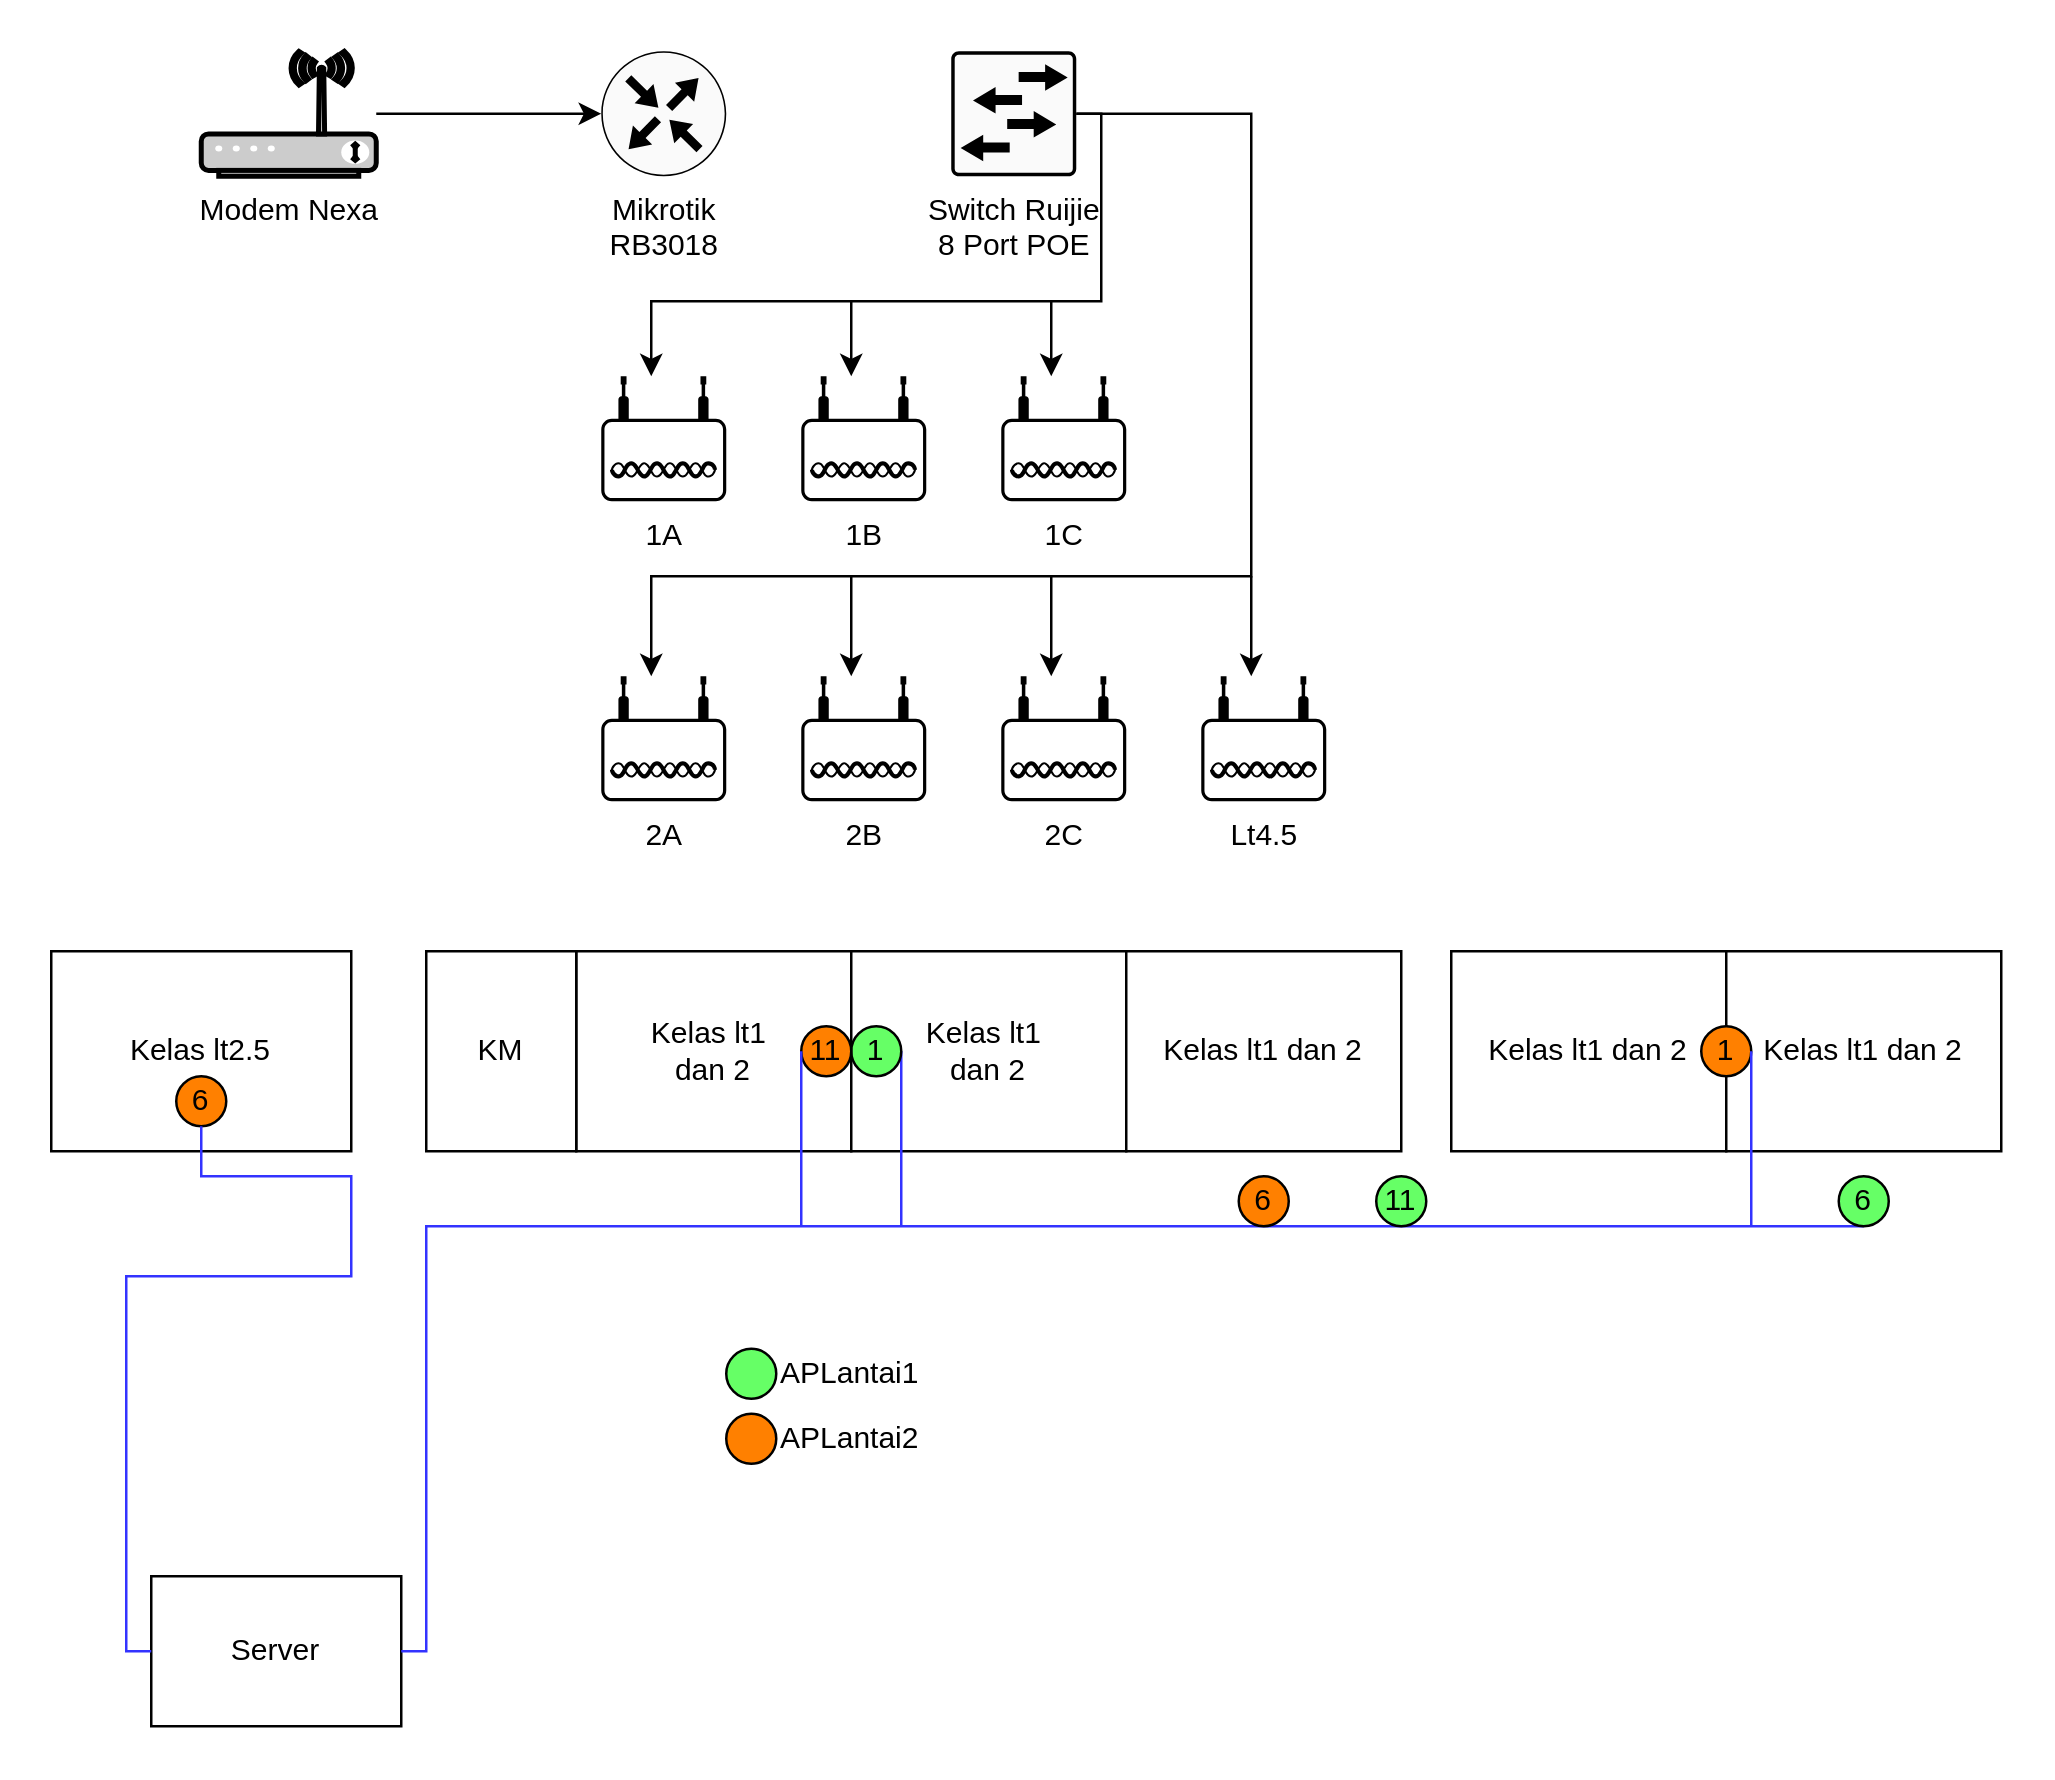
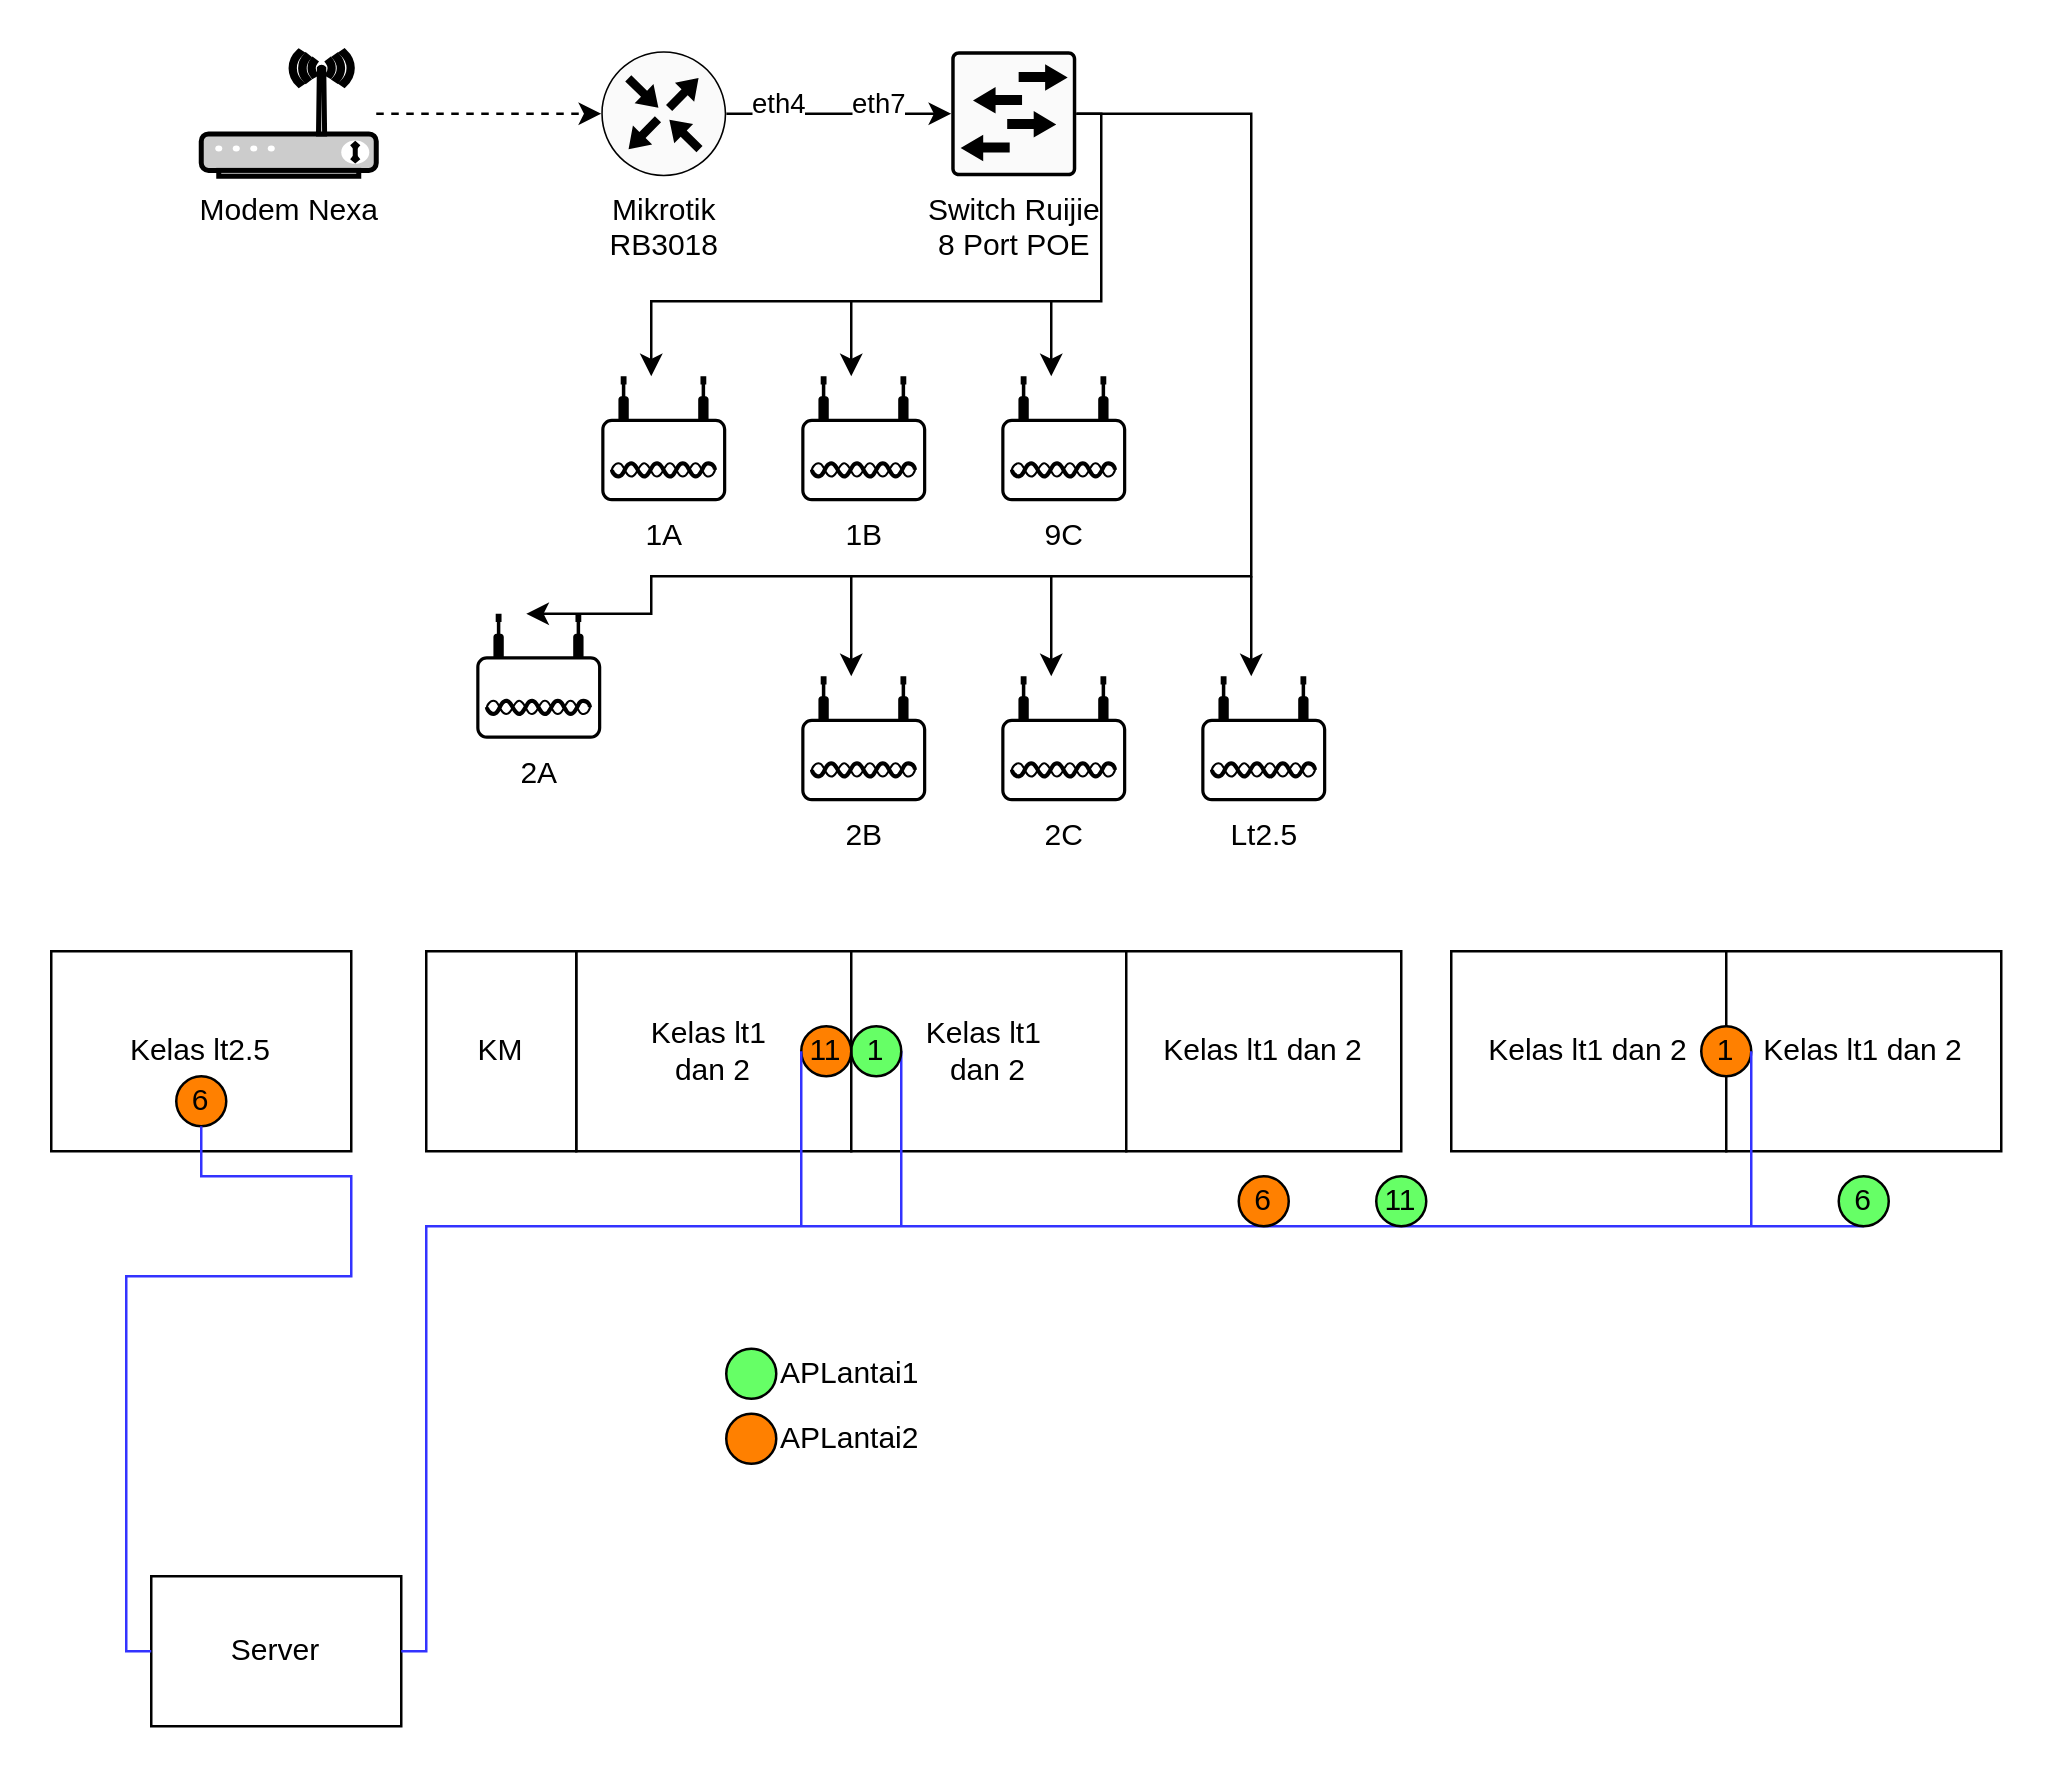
- <mxCell id="2" value="" style="edgeStyle=orthogonalEdgeStyle;rounded=0;orthogonalLoop=1;jettySize=auto;html=1;" parent="1" source="3" target="7" edge="1"><mxGeometry relative="1" as="geometry" /></mxCell>
+ <mxCell id="2" value="" style="edgeStyle=orthogonalEdgeStyle;rounded=0;orthogonalLoop=1;jettySize=auto;html=1;dashed=1;" parent="1" source="3" target="7" edge="1"><mxGeometry relative="1" as="geometry" /></mxCell>
+ <mxCell id="4" value="" style="edgeStyle=orthogonalEdgeStyle;rounded=0;orthogonalLoop=1;jettySize=auto;html=1;" parent="1" source="7" target="9" edge="1"><mxGeometry relative="1" as="geometry" /></mxCell>
+ <mxCell id="5" value="eth7" style="edgeLabel;html=1;align=center;verticalAlign=middle;resizable=0;points=[];" parent="4" vertex="1" connectable="0"><mxGeometry x="0.727" y="-3" relative="1" as="geometry"><mxPoint x="-18" y="-8" as="offset" /></mxGeometry></mxCell>
+ <mxCell id="6" value="eth4" style="edgeLabel;html=1;align=center;verticalAlign=middle;resizable=0;points=[];" parent="4" vertex="1" connectable="0"><mxGeometry x="-0.814" y="-1" relative="1" as="geometry"><mxPoint x="12" y="-6" as="offset" /></mxGeometry></mxCell>
- <mxCell id="12" value="1C" style="points=[[0.03,0.36,0],[0.18,0,0],[0.5,0.34,0],[0.82,0,0],[0.97,0.36,0],[1,0.67,0],[0.975,0.975,0],[0.5,1,0],[0.025,0.975,0],[0,0.67,0]];verticalLabelPosition=bottom;sketch=0;html=1;verticalAlign=top;aspect=fixed;align=center;pointerEvents=1;shape=mxgraph.cisco19.wireless_access_point;fillColor=light-dark(#000000,#000000);strokeColor=none;" parent="1" vertex="1"><mxGeometry x="400" y="150" width="50" height="50" as="geometry" /></mxCell>
+ <mxCell id="12" value="9C" style="points=[[0.03,0.36,0],[0.18,0,0],[0.5,0.34,0],[0.82,0,0],[0.97,0.36,0],[1,0.67,0],[0.975,0.975,0],[0.5,1,0],[0.025,0.975,0],[0,0.67,0]];verticalLabelPosition=bottom;sketch=0;html=1;verticalAlign=top;aspect=fixed;align=center;pointerEvents=1;shape=mxgraph.cisco19.wireless_access_point;fillColor=light-dark(#000000,#000000);strokeColor=none;" parent="1" vertex="1"><mxGeometry x="400" y="150" width="50" height="50" as="geometry" /></mxCell>
- <mxCell id="13" value="2A" style="points=[[0.03,0.36,0],[0.18,0,0],[0.5,0.34,0],[0.82,0,0],[0.97,0.36,0],[1,0.67,0],[0.975,0.975,0],[0.5,1,0],[0.025,0.975,0],[0,0.67,0]];verticalLabelPosition=bottom;sketch=0;html=1;verticalAlign=top;aspect=fixed;align=center;pointerEvents=1;shape=mxgraph.cisco19.wireless_access_point;fillColor=light-dark(#000000,#000000);strokeColor=none;fillStyle=solid;" parent="1" vertex="1"><mxGeometry x="240" y="270" width="50" height="50" as="geometry" /></mxCell>
+ <mxCell id="13" value="2A" style="points=[[0.03,0.36,0],[0.18,0,0],[0.5,0.34,0],[0.82,0,0],[0.97,0.36,0],[1,0.67,0],[0.975,0.975,0],[0.5,1,0],[0.025,0.975,0],[0,0.67,0]];verticalLabelPosition=bottom;sketch=0;html=1;verticalAlign=top;aspect=fixed;align=center;pointerEvents=1;shape=mxgraph.cisco19.wireless_access_point;fillColor=light-dark(#000000,#000000);strokeColor=none;fillStyle=solid;" parent="1" vertex="1"><mxGeometry x="190" y="245" width="50" height="50" as="geometry" /></mxCell>
- <mxCell id="16" value="Lt4.5" style="points=[[0.03,0.36,0],[0.18,0,0],[0.5,0.34,0],[0.82,0,0],[0.97,0.36,0],[1,0.67,0],[0.975,0.975,0],[0.5,1,0],[0.025,0.975,0],[0,0.67,0]];verticalLabelPosition=bottom;sketch=0;html=1;verticalAlign=top;aspect=fixed;align=center;pointerEvents=1;shape=mxgraph.cisco19.wireless_access_point;fillColor=light-dark(#000000,#000000);strokeColor=none;fillStyle=solid;" parent="1" vertex="1"><mxGeometry x="480" y="270" width="50" height="50" as="geometry" /></mxCell>
+ <mxCell id="16" value="Lt2.5" style="points=[[0.03,0.36,0],[0.18,0,0],[0.5,0.34,0],[0.82,0,0],[0.97,0.36,0],[1,0.67,0],[0.975,0.975,0],[0.5,1,0],[0.025,0.975,0],[0,0.67,0]];verticalLabelPosition=bottom;sketch=0;html=1;verticalAlign=top;aspect=fixed;align=center;pointerEvents=1;shape=mxgraph.cisco19.wireless_access_point;fillColor=light-dark(#000000,#000000);strokeColor=none;fillStyle=solid;" parent="1" vertex="1"><mxGeometry x="480" y="270" width="50" height="50" as="geometry" /></mxCell>
